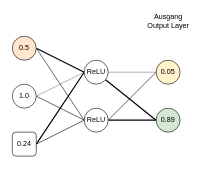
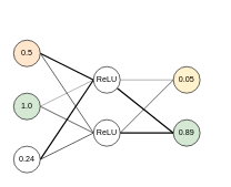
- <mxCell id="19" value="Ausgang&lt;br&gt;Output Layer" style="text;html=1;align=center;verticalAlign=middle;resizable=0;points=[];autosize=1;strokeColor=none;fillColor=none;" parent="1" vertex="1"><mxGeometry x="235" y="20" width="90" height="30" as="geometry" /></mxCell>
- <mxCell id="7" value="1.0" style="ellipse;whiteSpace=wrap;html=1;aspect=fixed;" parent="1" vertex="1"><mxGeometry x="20" y="140" width="40" height="40" as="geometry" /></mxCell>
+ <mxCell id="7" value="1.0" style="ellipse;whiteSpace=wrap;html=1;aspect=fixed;fillColor=#d5e8d4;" parent="1" vertex="1"><mxGeometry x="20" y="140" width="40" height="40" as="geometry" /></mxCell>
- <mxCell id="10" value="0.24" style="whiteSpace=wrap;html=1;aspect=fixed;rounded=1;" parent="1" vertex="1"><mxGeometry x="20" y="220" width="40" height="40" as="geometry" /></mxCell>
+ <mxCell id="10" value="0.24" style="ellipse;whiteSpace=wrap;html=1;aspect=fixed;" parent="1" vertex="1"><mxGeometry x="20" y="220" width="40" height="40" as="geometry" /></mxCell>
